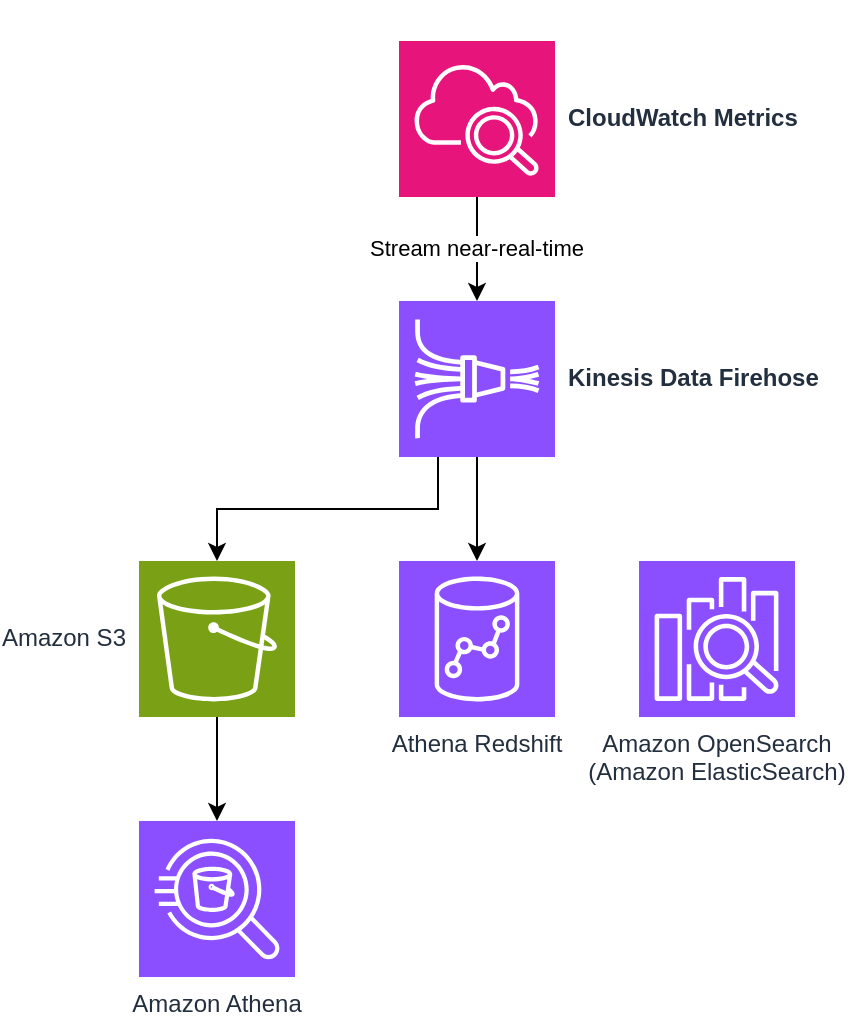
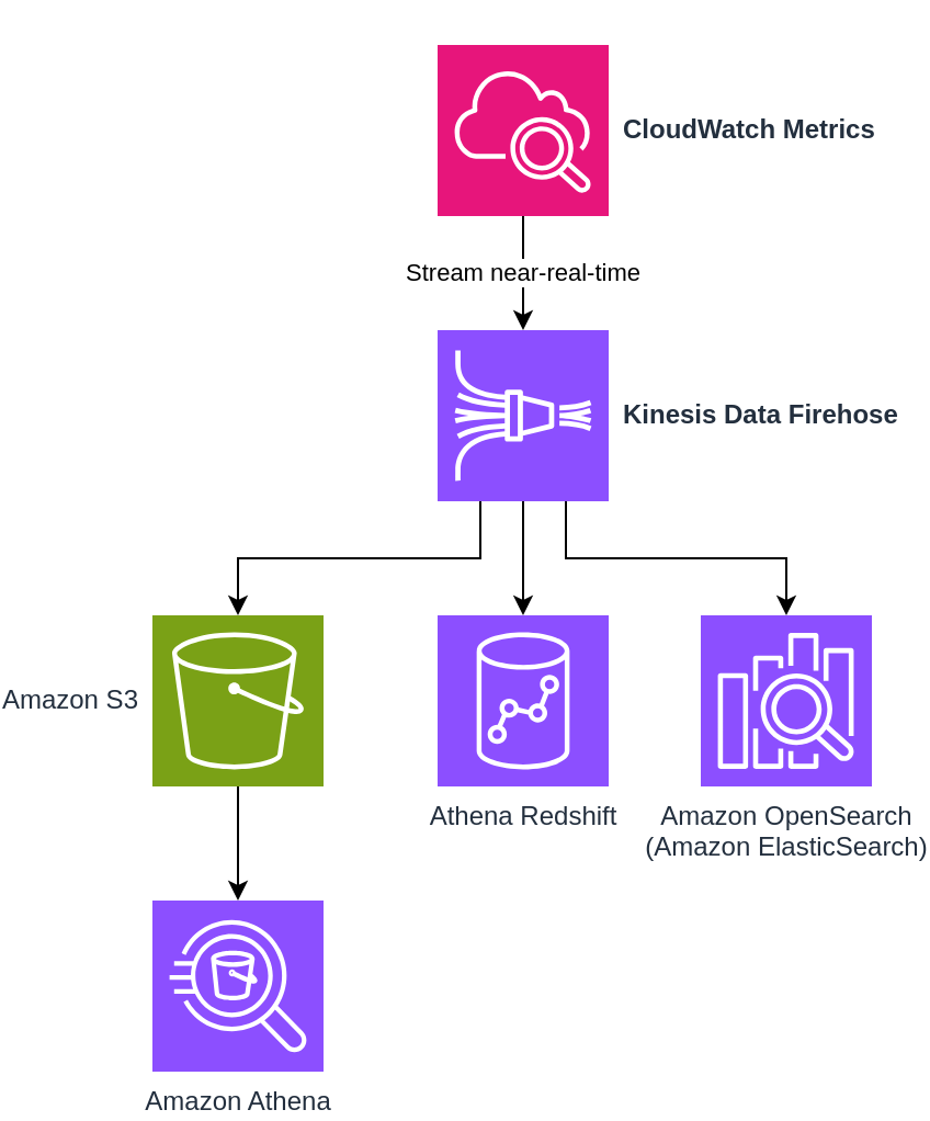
+ <mxCell id="6" style="edgeStyle=orthogonalEdgeStyle;rounded=0;orthogonalLoop=1;jettySize=auto;html=1;exitX=0.75;exitY=1;exitDx=0;exitDy=0;exitPerimeter=0;" edge="1" parent="1" source="7" target="11"><mxGeometry relative="1" as="geometry" /></mxCell>
